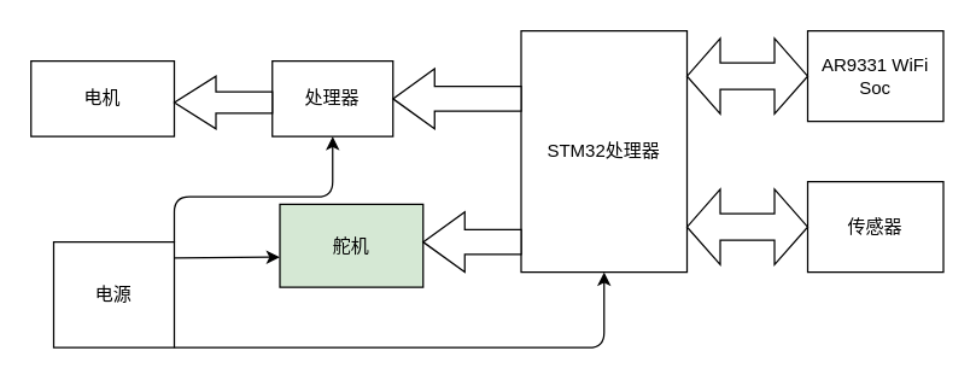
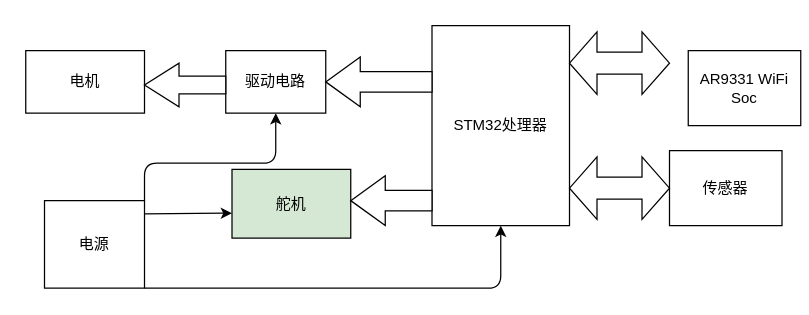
- <mxCell id="7" value="AR9331 WiFi Soc" style="rounded=0;whiteSpace=wrap;html=1;" vertex="1" parent="1"><mxGeometry x="535" y="20" width="90" height="60" as="geometry" /></mxCell>
+ <mxCell id="7" value="AR9331 WiFi Soc" style="rounded=0;whiteSpace=wrap;html=1;" vertex="1" parent="1"><mxGeometry x="550" y="40" width="90" height="60" as="geometry" /></mxCell>
- <mxCell id="3" value="处理器" style="rounded=0;whiteSpace=wrap;html=1;" vertex="1" parent="1"><mxGeometry x="180" y="40" width="80" height="50" as="geometry" /></mxCell>
+ <mxCell id="3" value="驱动电路" style="rounded=0;whiteSpace=wrap;html=1;" vertex="1" parent="1"><mxGeometry x="180" y="40" width="80" height="50" as="geometry" /></mxCell>
